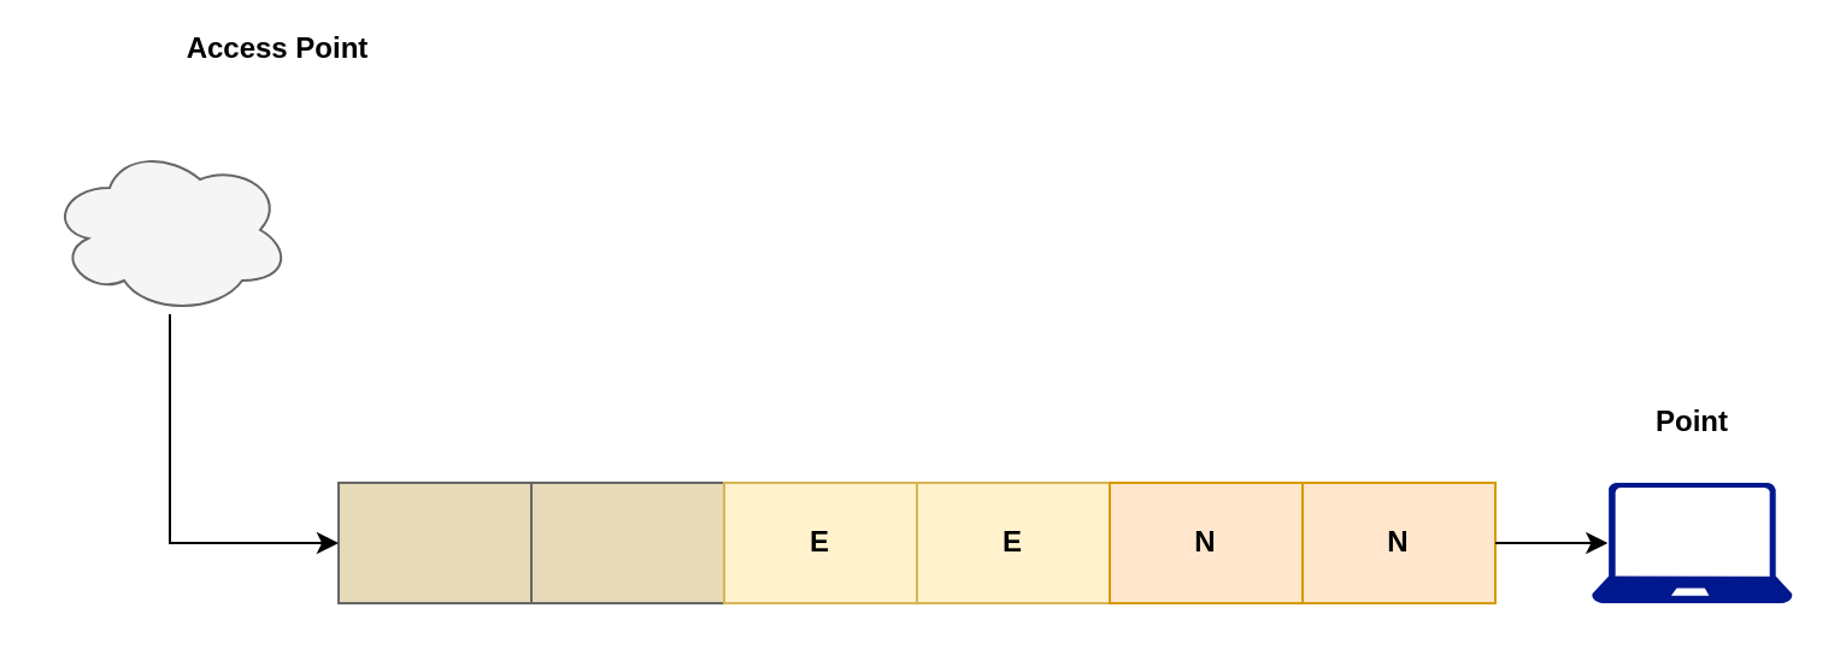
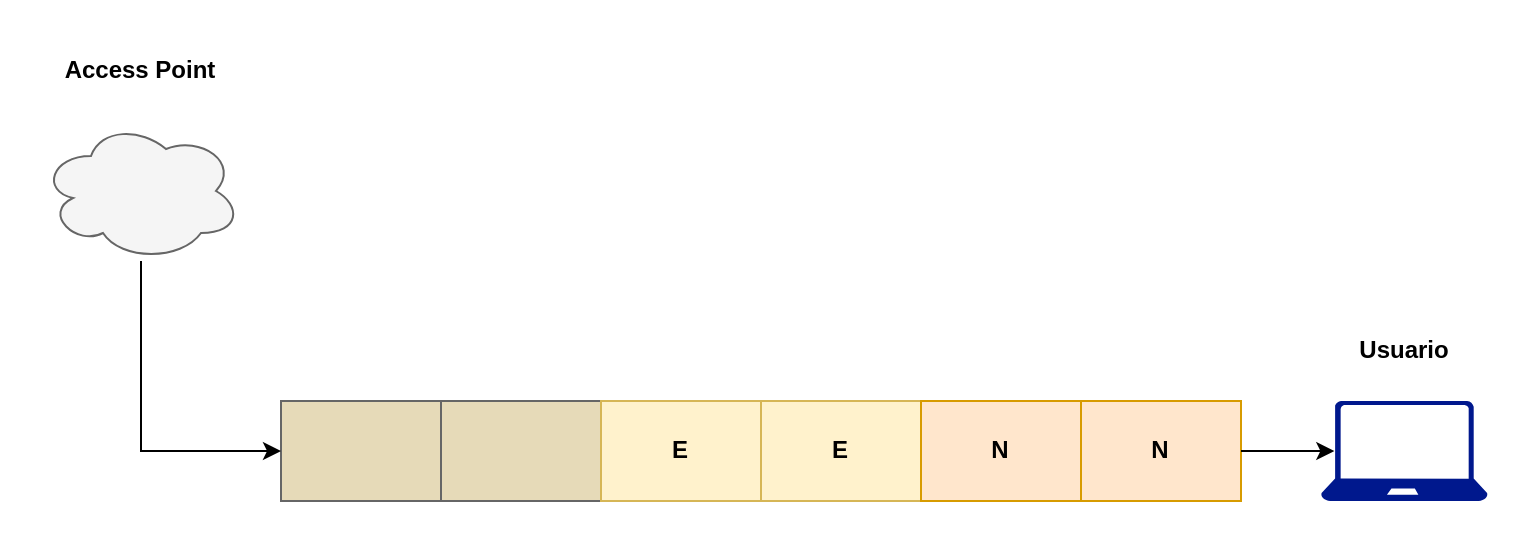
- <mxCell id="12" value="&lt;b&gt;Access Point&lt;/b&gt;" style="text;html=1;align=center;verticalAlign=middle;whiteSpace=wrap;rounded=0;" vertex="1" parent="1"><mxGeometry x="75" y="5" width="80" height="30" as="geometry" /></mxCell>
+ <mxCell id="12" value="&lt;b&gt;Access Point&lt;/b&gt;" style="text;html=1;align=center;verticalAlign=middle;whiteSpace=wrap;rounded=0;" vertex="1" parent="1"><mxGeometry x="30" y="20" width="80" height="30" as="geometry" /></mxCell>
- <mxCell id="13" value="&lt;b&gt;Point&lt;/b&gt;" style="text;html=1;align=center;verticalAlign=middle;whiteSpace=wrap;rounded=0;" vertex="1" parent="1"><mxGeometry x="661.67" y="160" width="80" height="30" as="geometry" /></mxCell>
+ <mxCell id="13" value="&lt;b&gt;Usuario&lt;/b&gt;" style="text;html=1;align=center;verticalAlign=middle;whiteSpace=wrap;rounded=0;" vertex="1" parent="1"><mxGeometry x="661.67" y="160" width="80" height="30" as="geometry" /></mxCell>
